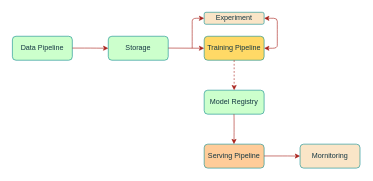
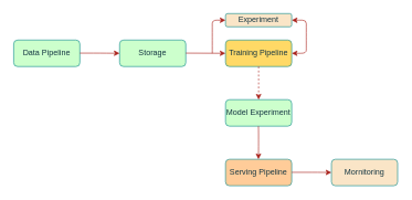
- <mxCell id="10" value="Model Registry" style="rounded=1;whiteSpace=wrap;html=1;fillColor=#CCFFCC;labelBackgroundColor=none;strokeColor=#0F8B8D;fontColor=#143642;" vertex="1" parent="1"><mxGeometry x="340" y="150" width="100" height="40" as="geometry" /></mxCell>
+ <mxCell id="10" value="Model Experiment" style="rounded=1;whiteSpace=wrap;html=1;fillColor=#CCFFCC;labelBackgroundColor=none;strokeColor=#0F8B8D;fontColor=#143642;" vertex="1" parent="1"><mxGeometry x="340" y="150" width="100" height="40" as="geometry" /></mxCell>
